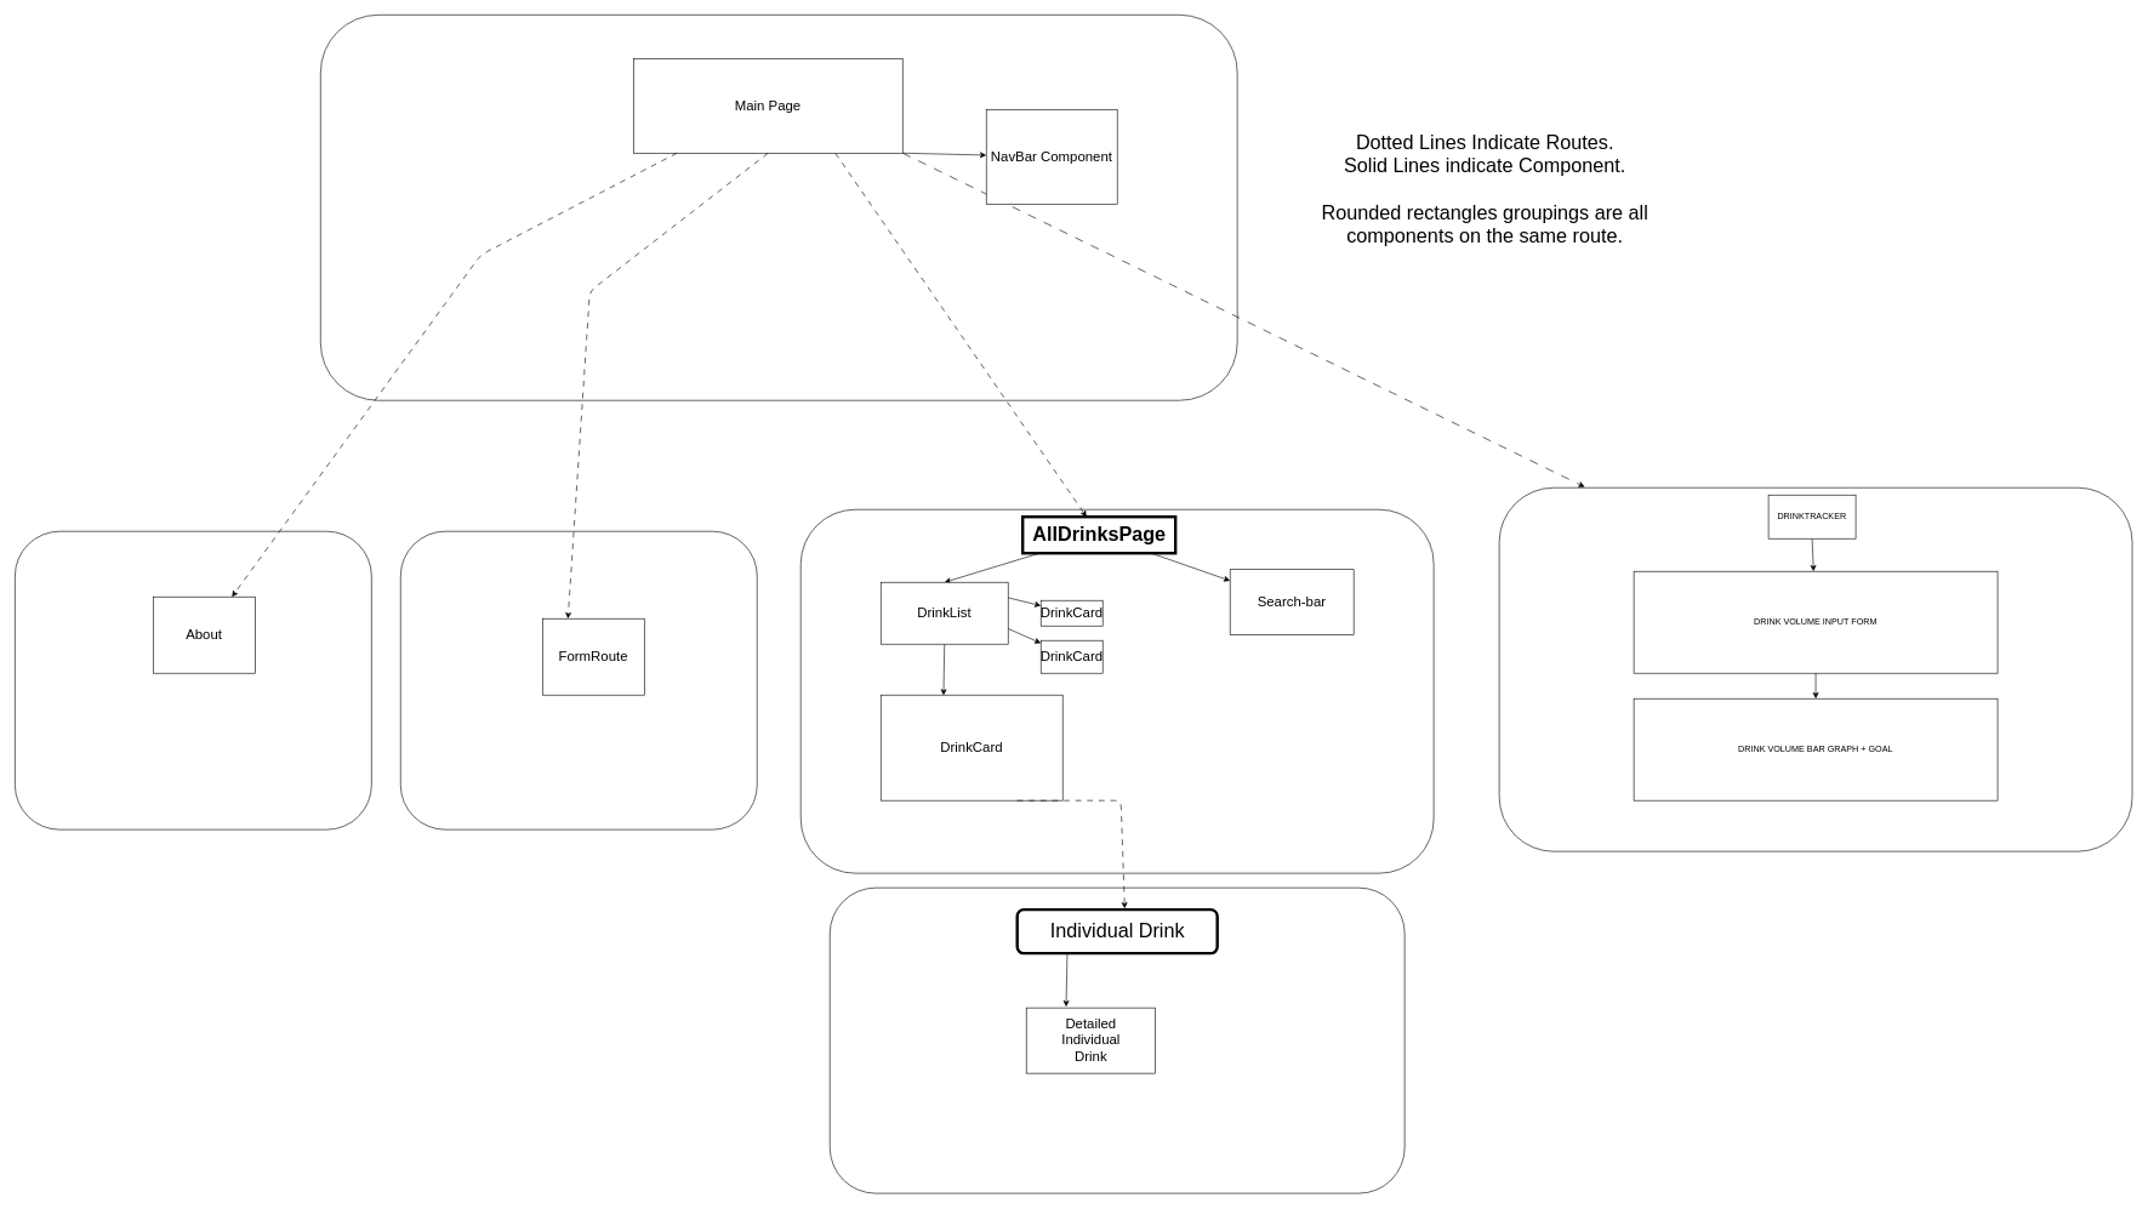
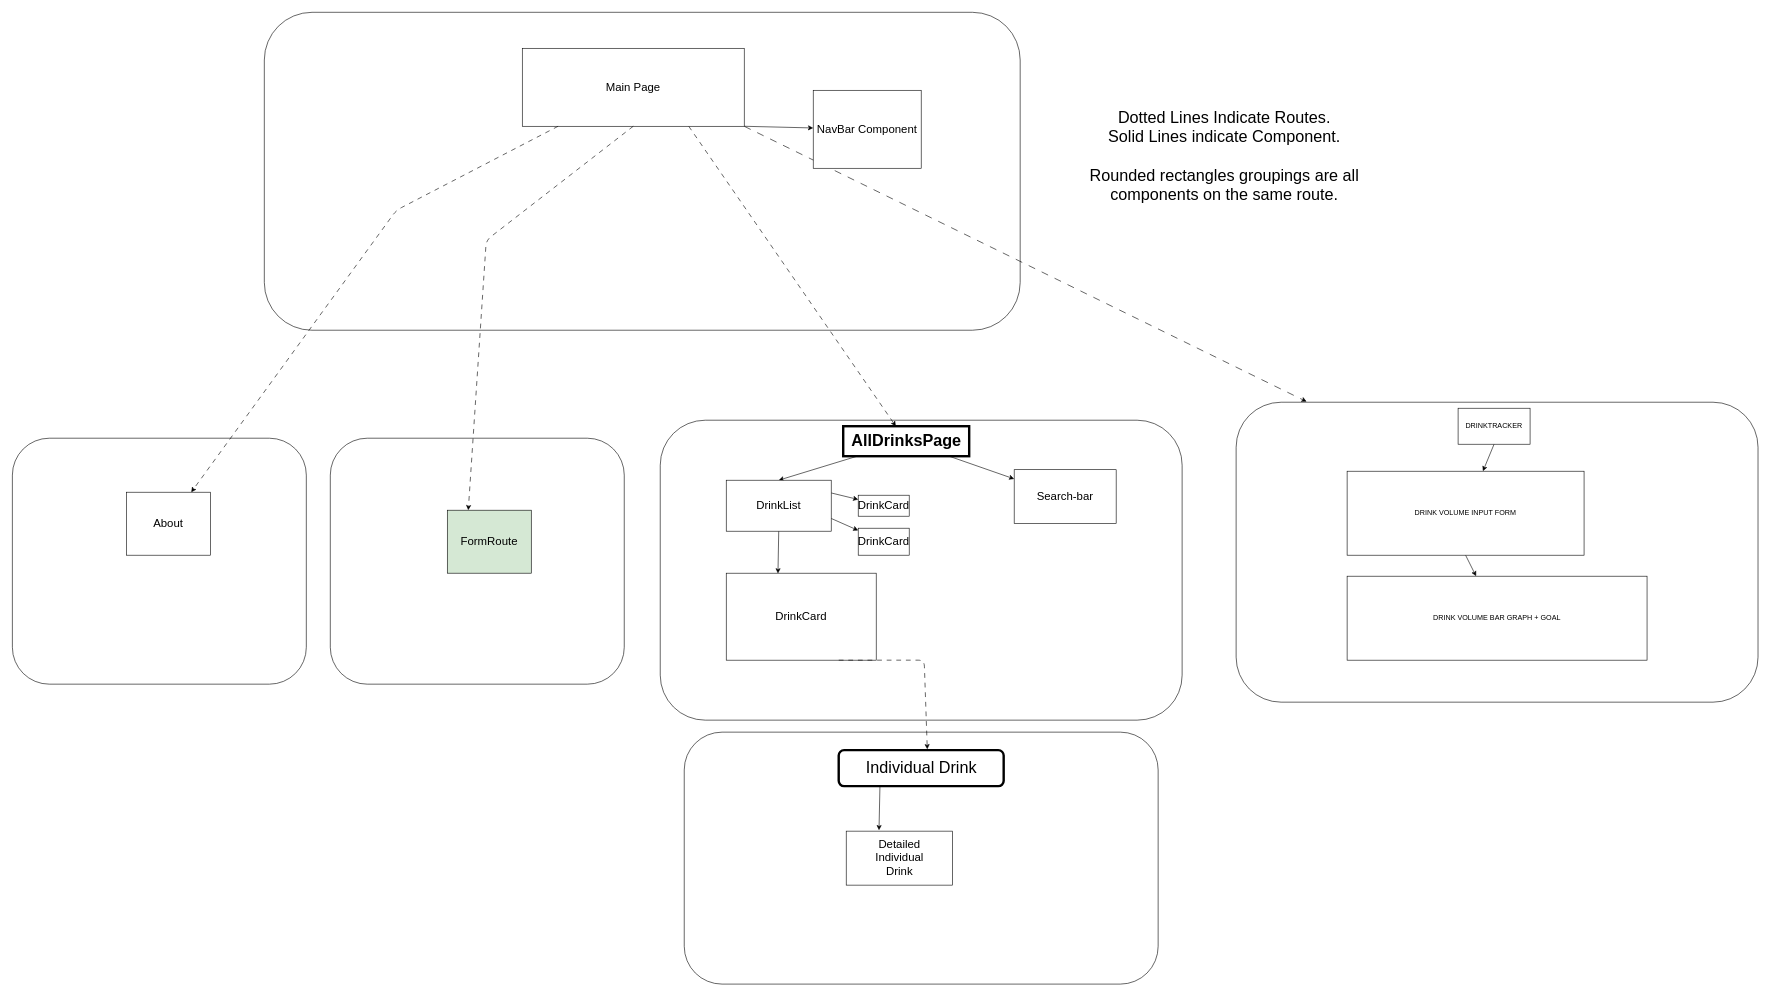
- <mxCell id="34" value="DRINK VOLUME INPUT FORM" style="whiteSpace=wrap;html=1;" vertex="1" parent="1"><mxGeometry x="2245" y="785" width="500" height="140" as="geometry" /></mxCell>
+ <mxCell id="34" value="DRINK VOLUME INPUT FORM" style="whiteSpace=wrap;html=1;" vertex="1" parent="1"><mxGeometry x="2245" y="785" width="395" height="140" as="geometry" /></mxCell>
- <mxCell id="20" value="FormRoute" style="whiteSpace=wrap;html=1;fontSize=19;" parent="1" vertex="1"><mxGeometry x="745" y="850" width="140" height="105" as="geometry" /></mxCell>
+ <mxCell id="20" value="FormRoute" style="whiteSpace=wrap;html=1;fontSize=19;fillColor=#d5e8d4;" parent="1" vertex="1"><mxGeometry x="745" y="850" width="140" height="105" as="geometry" /></mxCell>
